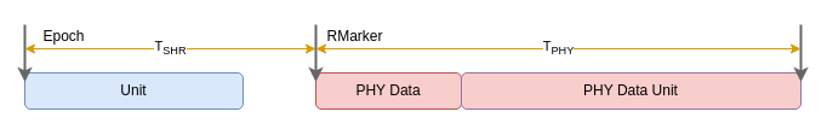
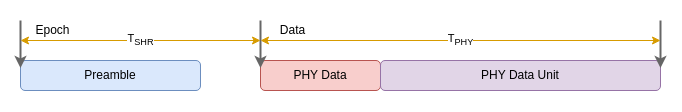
- <mxCell id="6" value="RMarker" style="text;html=1;strokeColor=none;fillColor=none;align=center;verticalAlign=middle;whiteSpace=wrap;rounded=0;" parent="1" vertex="1"><mxGeometry x="265" y="20" width="55" height="20" as="geometry" /></mxCell>
+ <mxCell id="6" value="Data" style="text;html=1;strokeColor=none;fillColor=none;align=center;verticalAlign=middle;whiteSpace=wrap;rounded=0;" parent="1" vertex="1"><mxGeometry x="265" y="20" width="55" height="20" as="geometry" /></mxCell>
- <mxCell id="2" value="Unit" style="rounded=1;whiteSpace=wrap;html=1;fillColor=#dae8fc;strokeColor=#6c8ebf;" parent="1" vertex="1"><mxGeometry x="20" y="60" width="180" height="30" as="geometry" /></mxCell>
+ <mxCell id="2" value="Preamble" style="rounded=1;whiteSpace=wrap;html=1;fillColor=#dae8fc;strokeColor=#6c8ebf;" parent="1" vertex="1"><mxGeometry x="20" y="60" width="180" height="30" as="geometry" /></mxCell>
- <mxCell id="4" value="PHY Data Unit" style="rounded=1;whiteSpace=wrap;html=1;fillColor=#f8cecc;strokeColor=#9673a6;" parent="1" vertex="1"><mxGeometry x="380" y="60" width="280" height="30" as="geometry" /></mxCell>
+ <mxCell id="4" value="PHY Data Unit" style="rounded=1;whiteSpace=wrap;html=1;fillColor=#e1d5e7;strokeColor=#9673a6;" parent="1" vertex="1"><mxGeometry x="380" y="60" width="280" height="30" as="geometry" /></mxCell>
